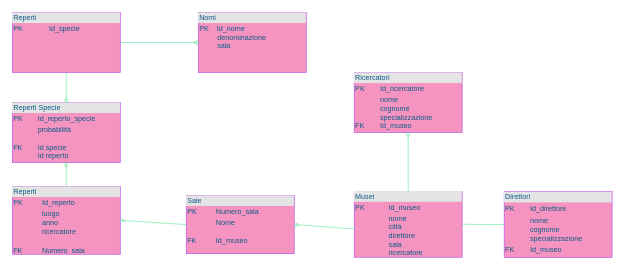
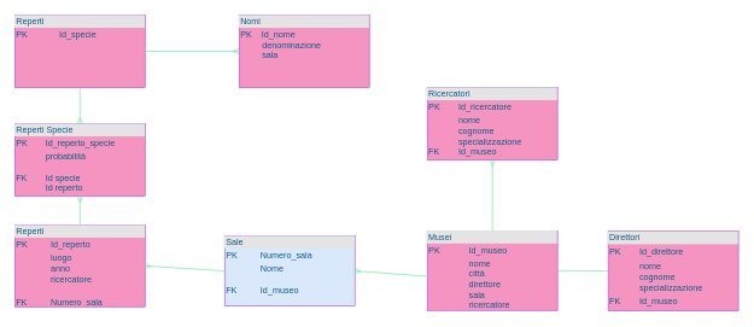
- <mxCell id="4" value="&lt;div style=&quot;box-sizing: border-box ; width: 100% ; background: #e4e4e4 ; padding: 2px&quot;&gt;Sale&lt;/div&gt;&lt;table style=&quot;width: 100% ; font-size: 1em&quot; cellpadding=&quot;2&quot; cellspacing=&quot;0&quot;&gt;&lt;tbody&gt;&lt;tr&gt;&lt;td&gt;PK&lt;/td&gt;&lt;td&gt;Numero_sala&lt;/td&gt;&lt;/tr&gt;&lt;tr&gt;&lt;td&gt;&amp;nbsp; &amp;nbsp; &amp;nbsp; &amp;nbsp;&lt;br&gt;FK&lt;/td&gt;&lt;td&gt;Nome&lt;br&gt;&lt;br&gt;Id_museo&lt;br&gt;&lt;br&gt;&lt;/td&gt;&lt;/tr&gt;&lt;/tbody&gt;&lt;/table&gt;" style="verticalAlign=top;align=left;overflow=fill;html=1;fillColor=#F694C1;strokeColor=#AF45ED;fontColor=#095C86;" parent="1" vertex="1"><mxGeometry x="310" y="325" width="180" height="97" as="geometry" /></mxCell>
+ <mxCell id="4" value="&lt;div style=&quot;box-sizing: border-box ; width: 100% ; background: #e4e4e4 ; padding: 2px&quot;&gt;Sale&lt;/div&gt;&lt;table style=&quot;width: 100% ; font-size: 1em&quot; cellpadding=&quot;2&quot; cellspacing=&quot;0&quot;&gt;&lt;tbody&gt;&lt;tr&gt;&lt;td&gt;PK&lt;/td&gt;&lt;td&gt;Numero_sala&lt;/td&gt;&lt;/tr&gt;&lt;tr&gt;&lt;td&gt;&amp;nbsp; &amp;nbsp; &amp;nbsp; &amp;nbsp;&lt;br&gt;FK&lt;/td&gt;&lt;td&gt;Nome&lt;br&gt;&lt;br&gt;Id_museo&lt;br&gt;&lt;br&gt;&lt;/td&gt;&lt;/tr&gt;&lt;/tbody&gt;&lt;/table&gt;" style="verticalAlign=top;align=left;overflow=fill;html=1;fillColor=#dae8fc;strokeColor=#AF45ED;fontColor=#095C86;" parent="1" vertex="1"><mxGeometry x="310" y="325" width="180" height="97" as="geometry" /></mxCell>
